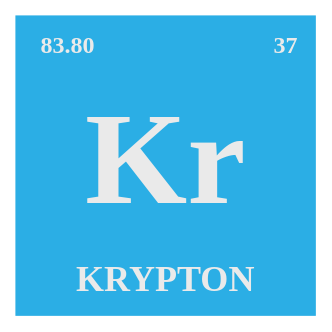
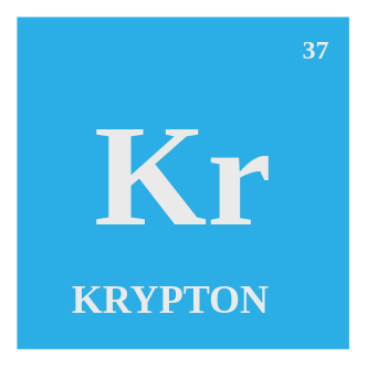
- <mxCell id="5" value="&lt;font face=&quot;Tahoma&quot; style=&quot;font-size: 32px;&quot;&gt;83.80&lt;/font&gt;" style="text;html=1;align=center;verticalAlign=middle;whiteSpace=wrap;rounded=0;fontFamily=Lucida Console;fontColor=light-dark(#eaeaea, #ededed);fontStyle=1" vertex="1" parent="1"><mxGeometry x="40" y="30" width="100" height="60" as="geometry" /></mxCell>
- <mxCell id="4" value="&lt;font face=&quot;Tahoma&quot; style=&quot;font-size: 48px;&quot;&gt;KRYPTON&lt;/font&gt;" style="text;html=1;align=center;verticalAlign=middle;whiteSpace=wrap;rounded=0;fontFamily=Lucida Console;fontColor=light-dark(#eaeaea, #ededed);fontStyle=1" vertex="1" parent="1"><mxGeometry x="45" y="340" width="350" height="60" as="geometry" /></mxCell>
+ <mxCell id="4" value="&lt;font face=&quot;Tahoma&quot; style=&quot;font-size: 48px;&quot;&gt;KRYPTON&lt;/font&gt;" style="text;html=1;align=center;verticalAlign=middle;whiteSpace=wrap;rounded=0;fontFamily=Lucida Console;fontColor=light-dark(#eaeaea, #ededed);fontStyle=1" vertex="1" parent="1"><mxGeometry x="30" y="330" width="350" height="60" as="geometry" /></mxCell>
